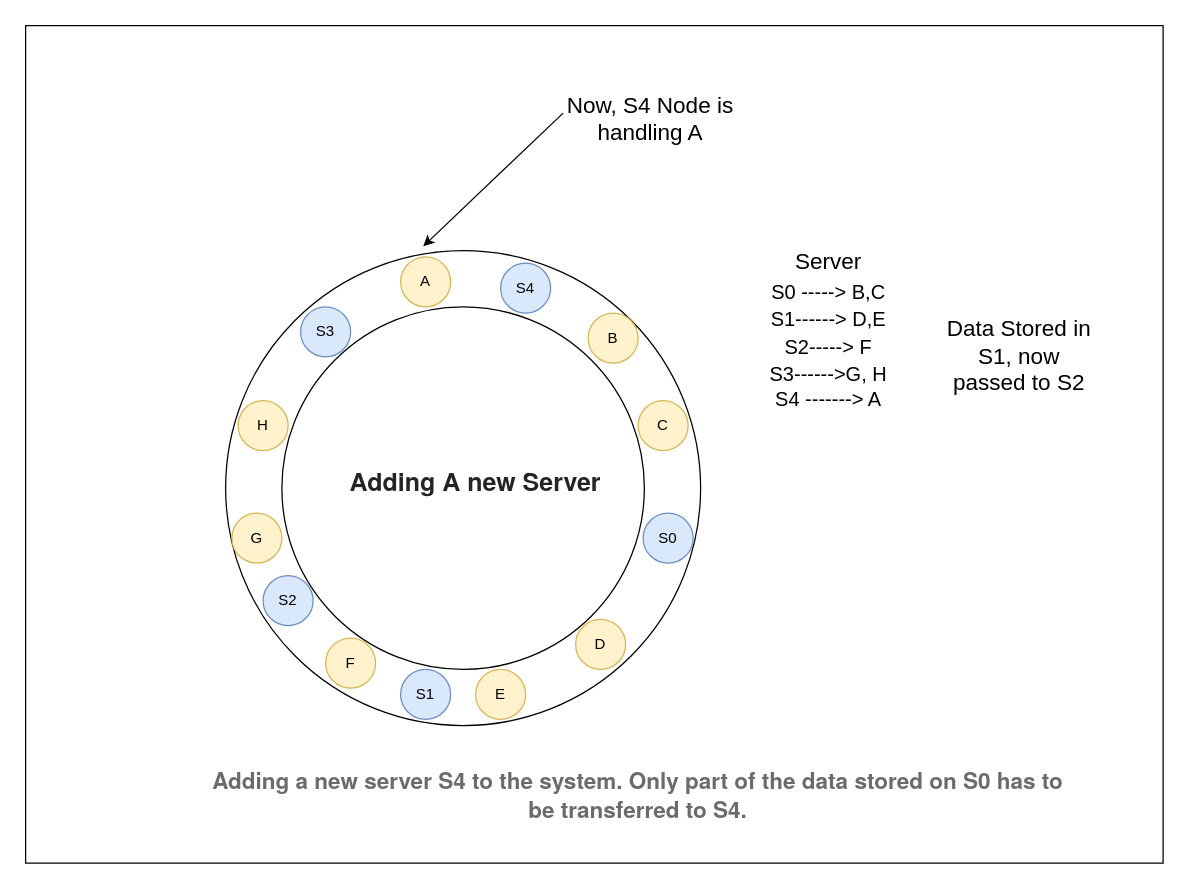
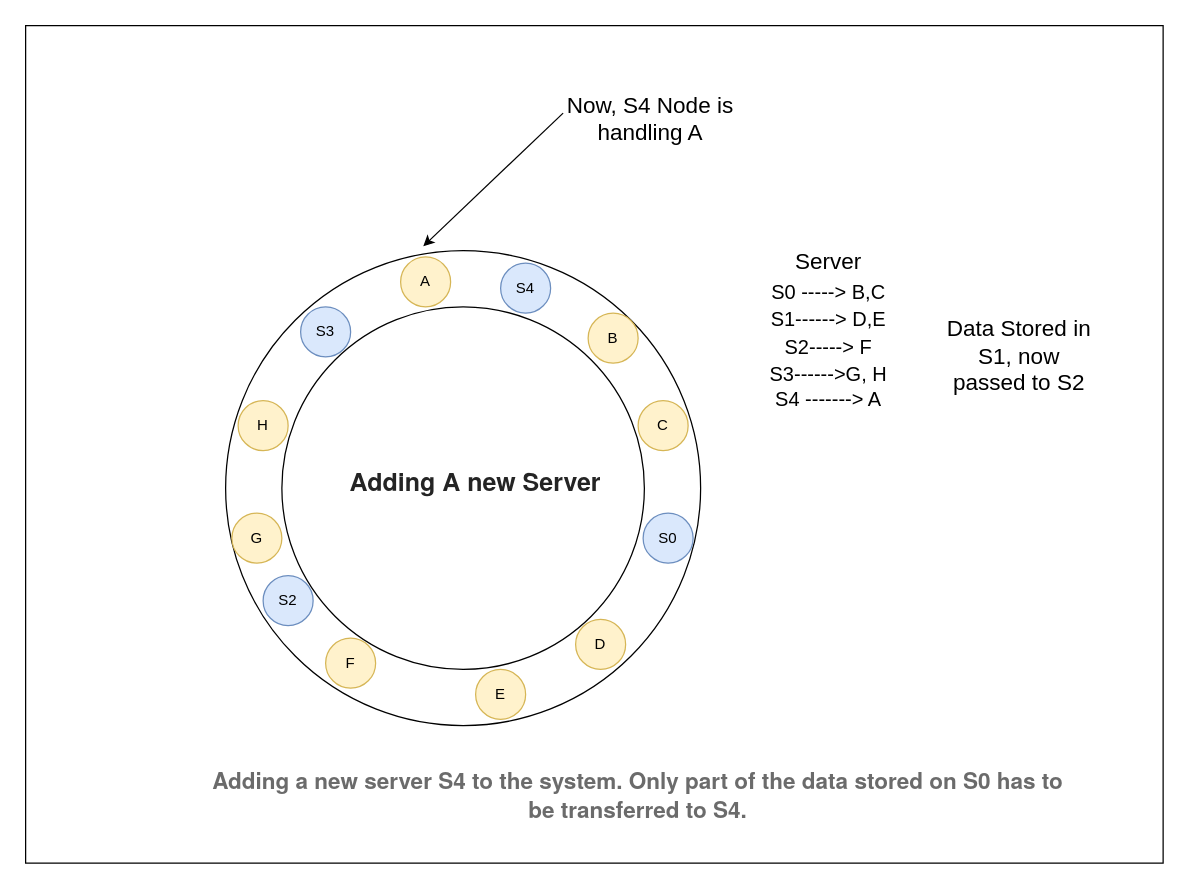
- <mxCell id="23" value="S1" style="ellipse;whiteSpace=wrap;html=1;aspect=fixed;fillColor=#dae8fc;strokeColor=#6c8ebf;" vertex="1" parent="1"><mxGeometry x="320" y="535" width="40" height="40" as="geometry" /></mxCell>
